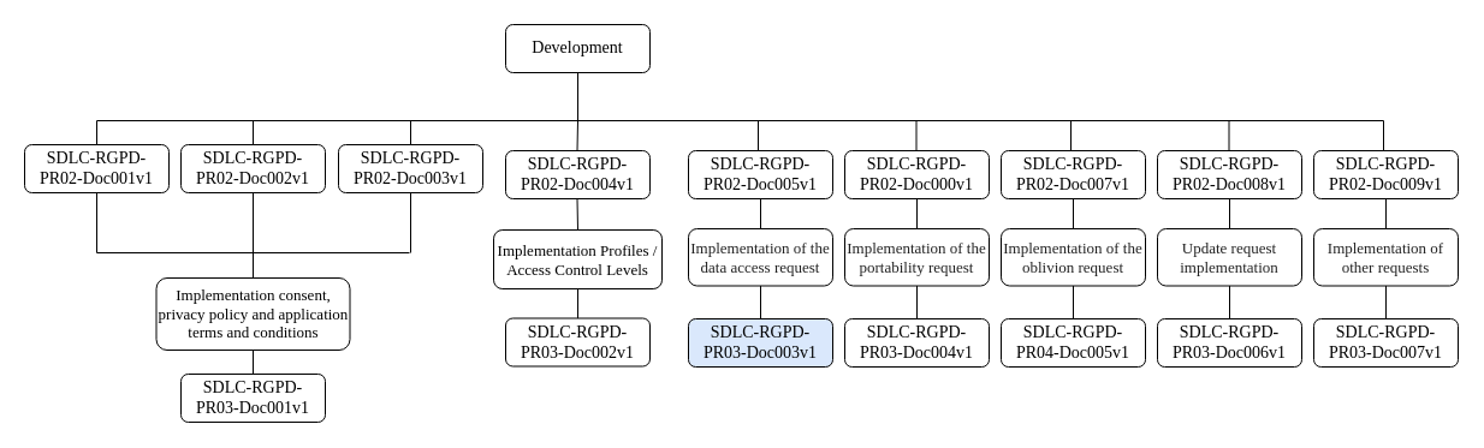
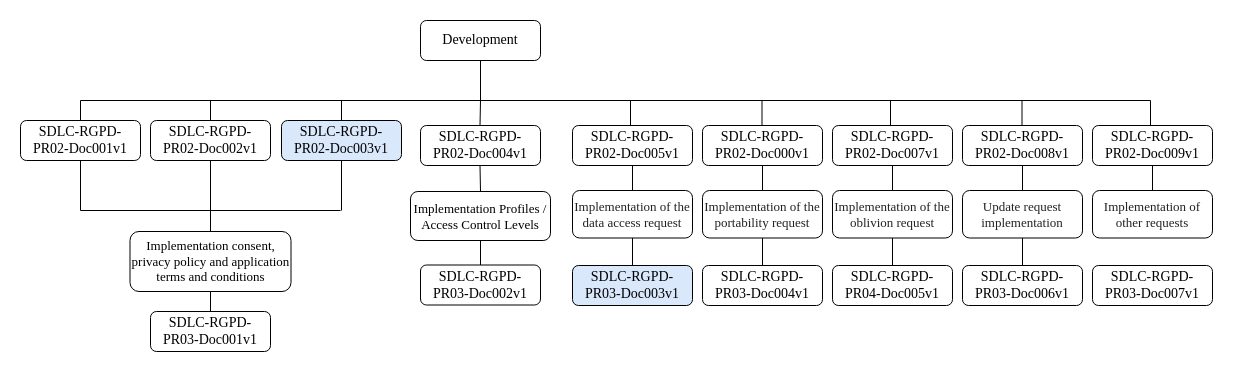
- <mxCell id="12" value="SDLC-RGPD-PR02-Doc003v1" style="rounded=1;whiteSpace=wrap;html=1;fontSize=14;glass=0;strokeWidth=1;shadow=0;fontFamily=Verdana;" parent="1" vertex="1"><mxGeometry x="281" y="120" width="120" height="40" as="geometry" /></mxCell>
+ <mxCell id="12" value="SDLC-RGPD-PR02-Doc003v1" style="rounded=1;whiteSpace=wrap;html=1;fontSize=14;glass=0;strokeWidth=1;shadow=0;fontFamily=Verdana;fillColor=#dae8fc;" parent="1" vertex="1"><mxGeometry x="281" y="120" width="120" height="40" as="geometry" /></mxCell>
- <mxCell id="53" value="" style="endArrow=none;html=1;entryX=0.5;entryY=1;entryDx=0;entryDy=0;fontFamily=Verdana;fontSize=14;" parent="1" source="52" target="51" edge="1"><mxGeometry width="50" height="50" relative="1" as="geometry"><mxPoint x="1162" y="200" as="sourcePoint" /><mxPoint x="1152" y="250" as="targetPoint" /><Array as="points" /></mxGeometry></mxCell>
